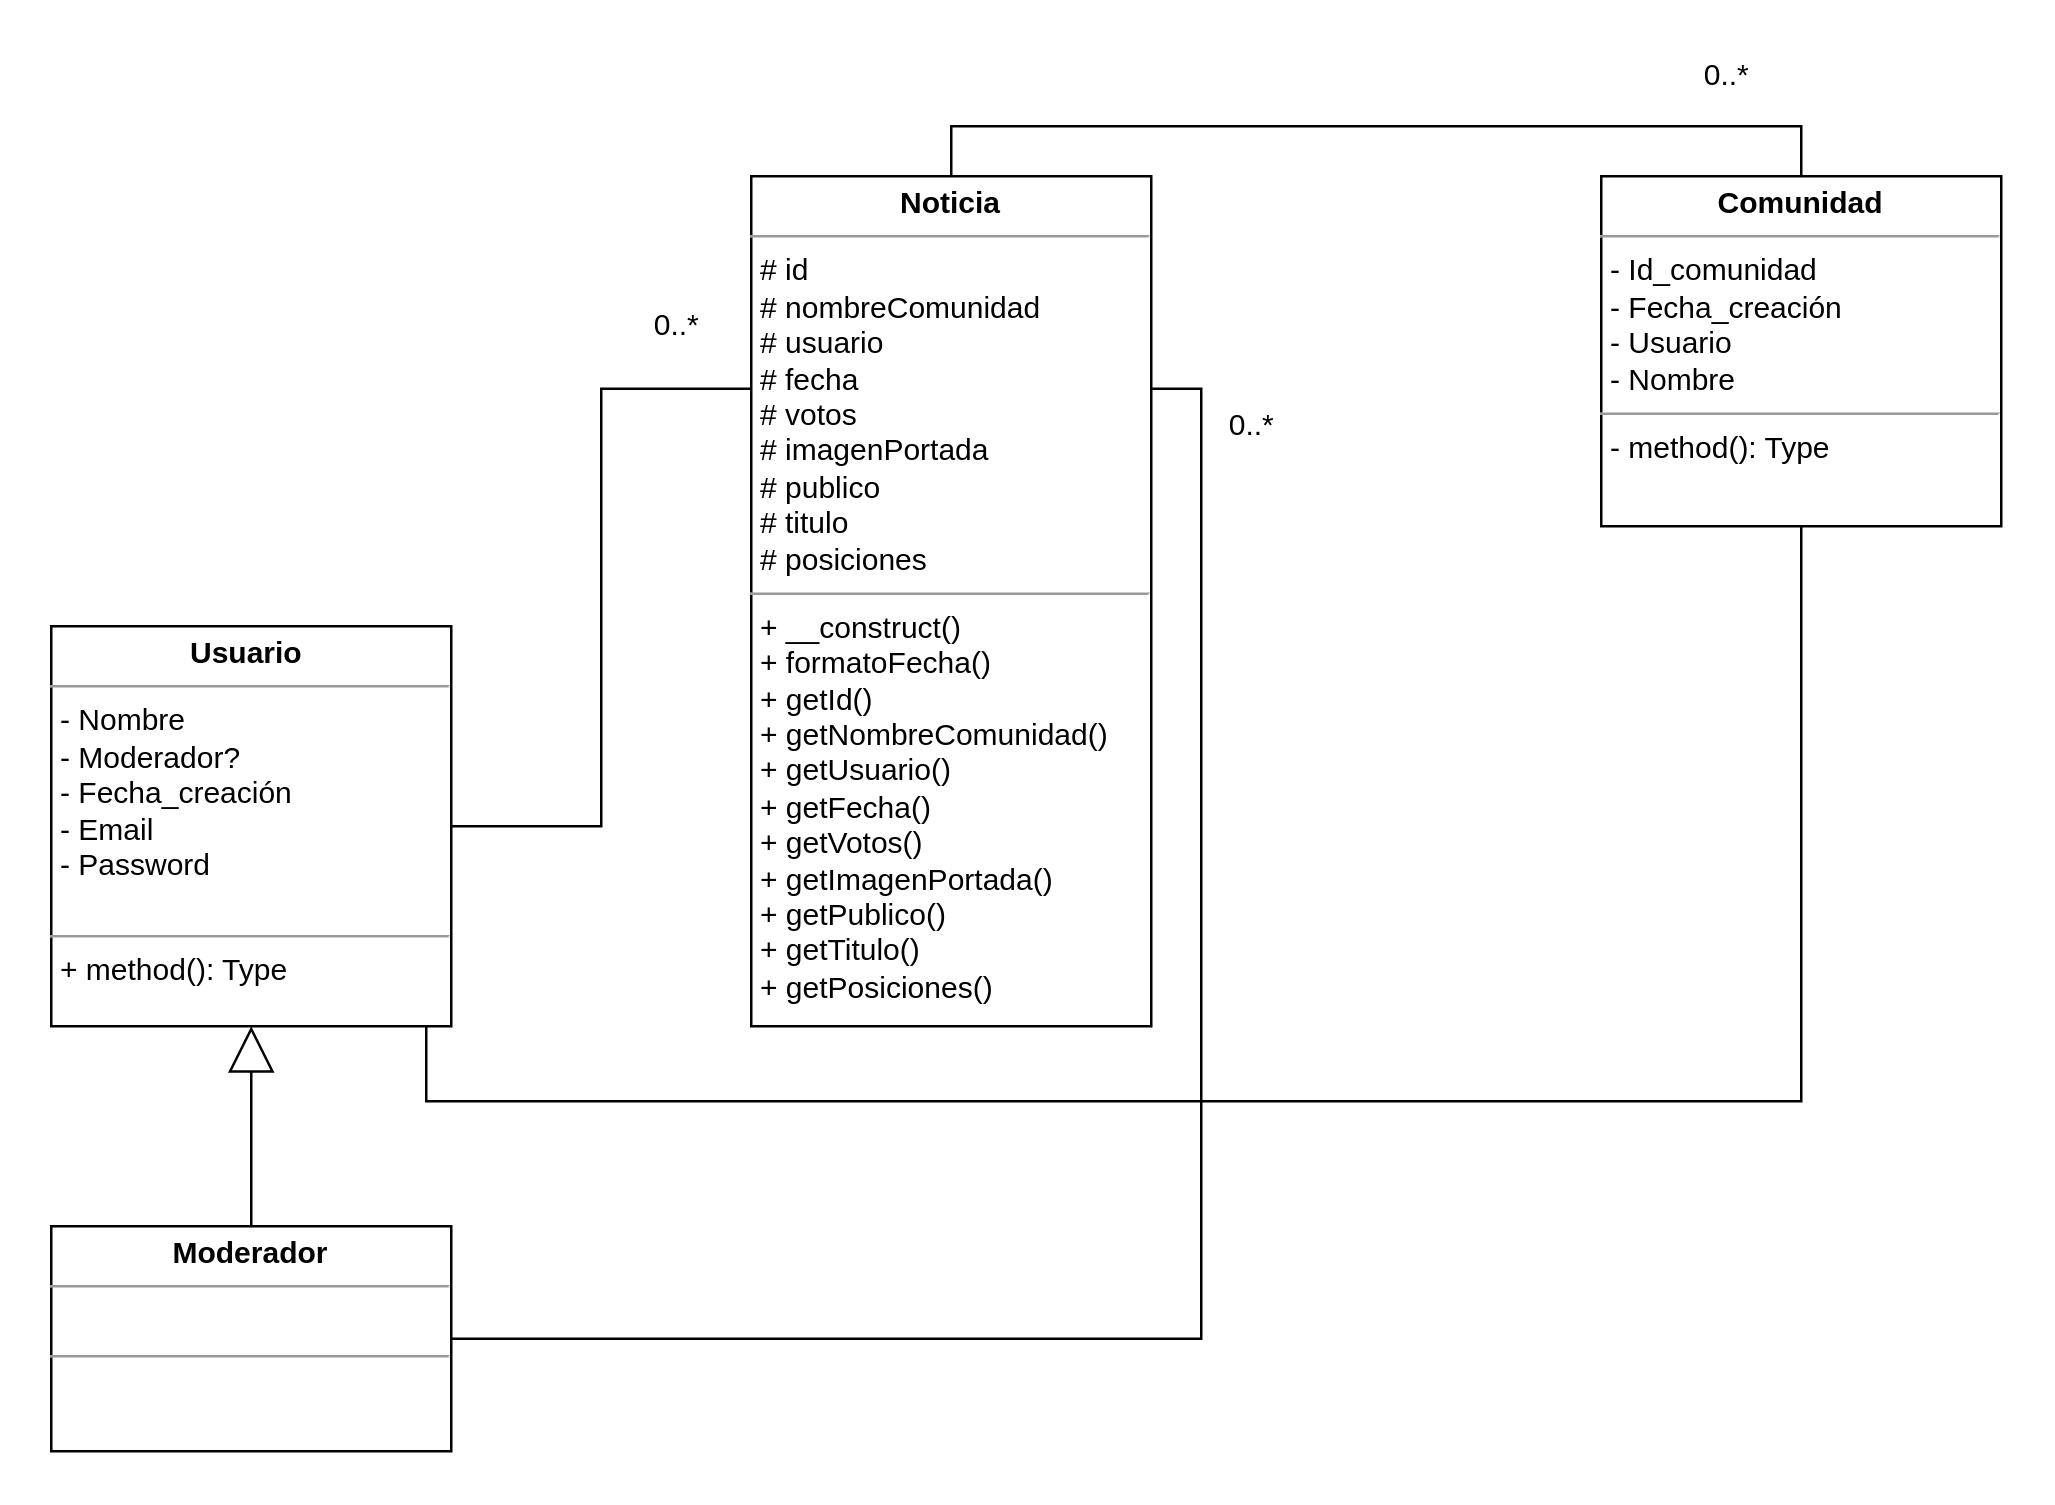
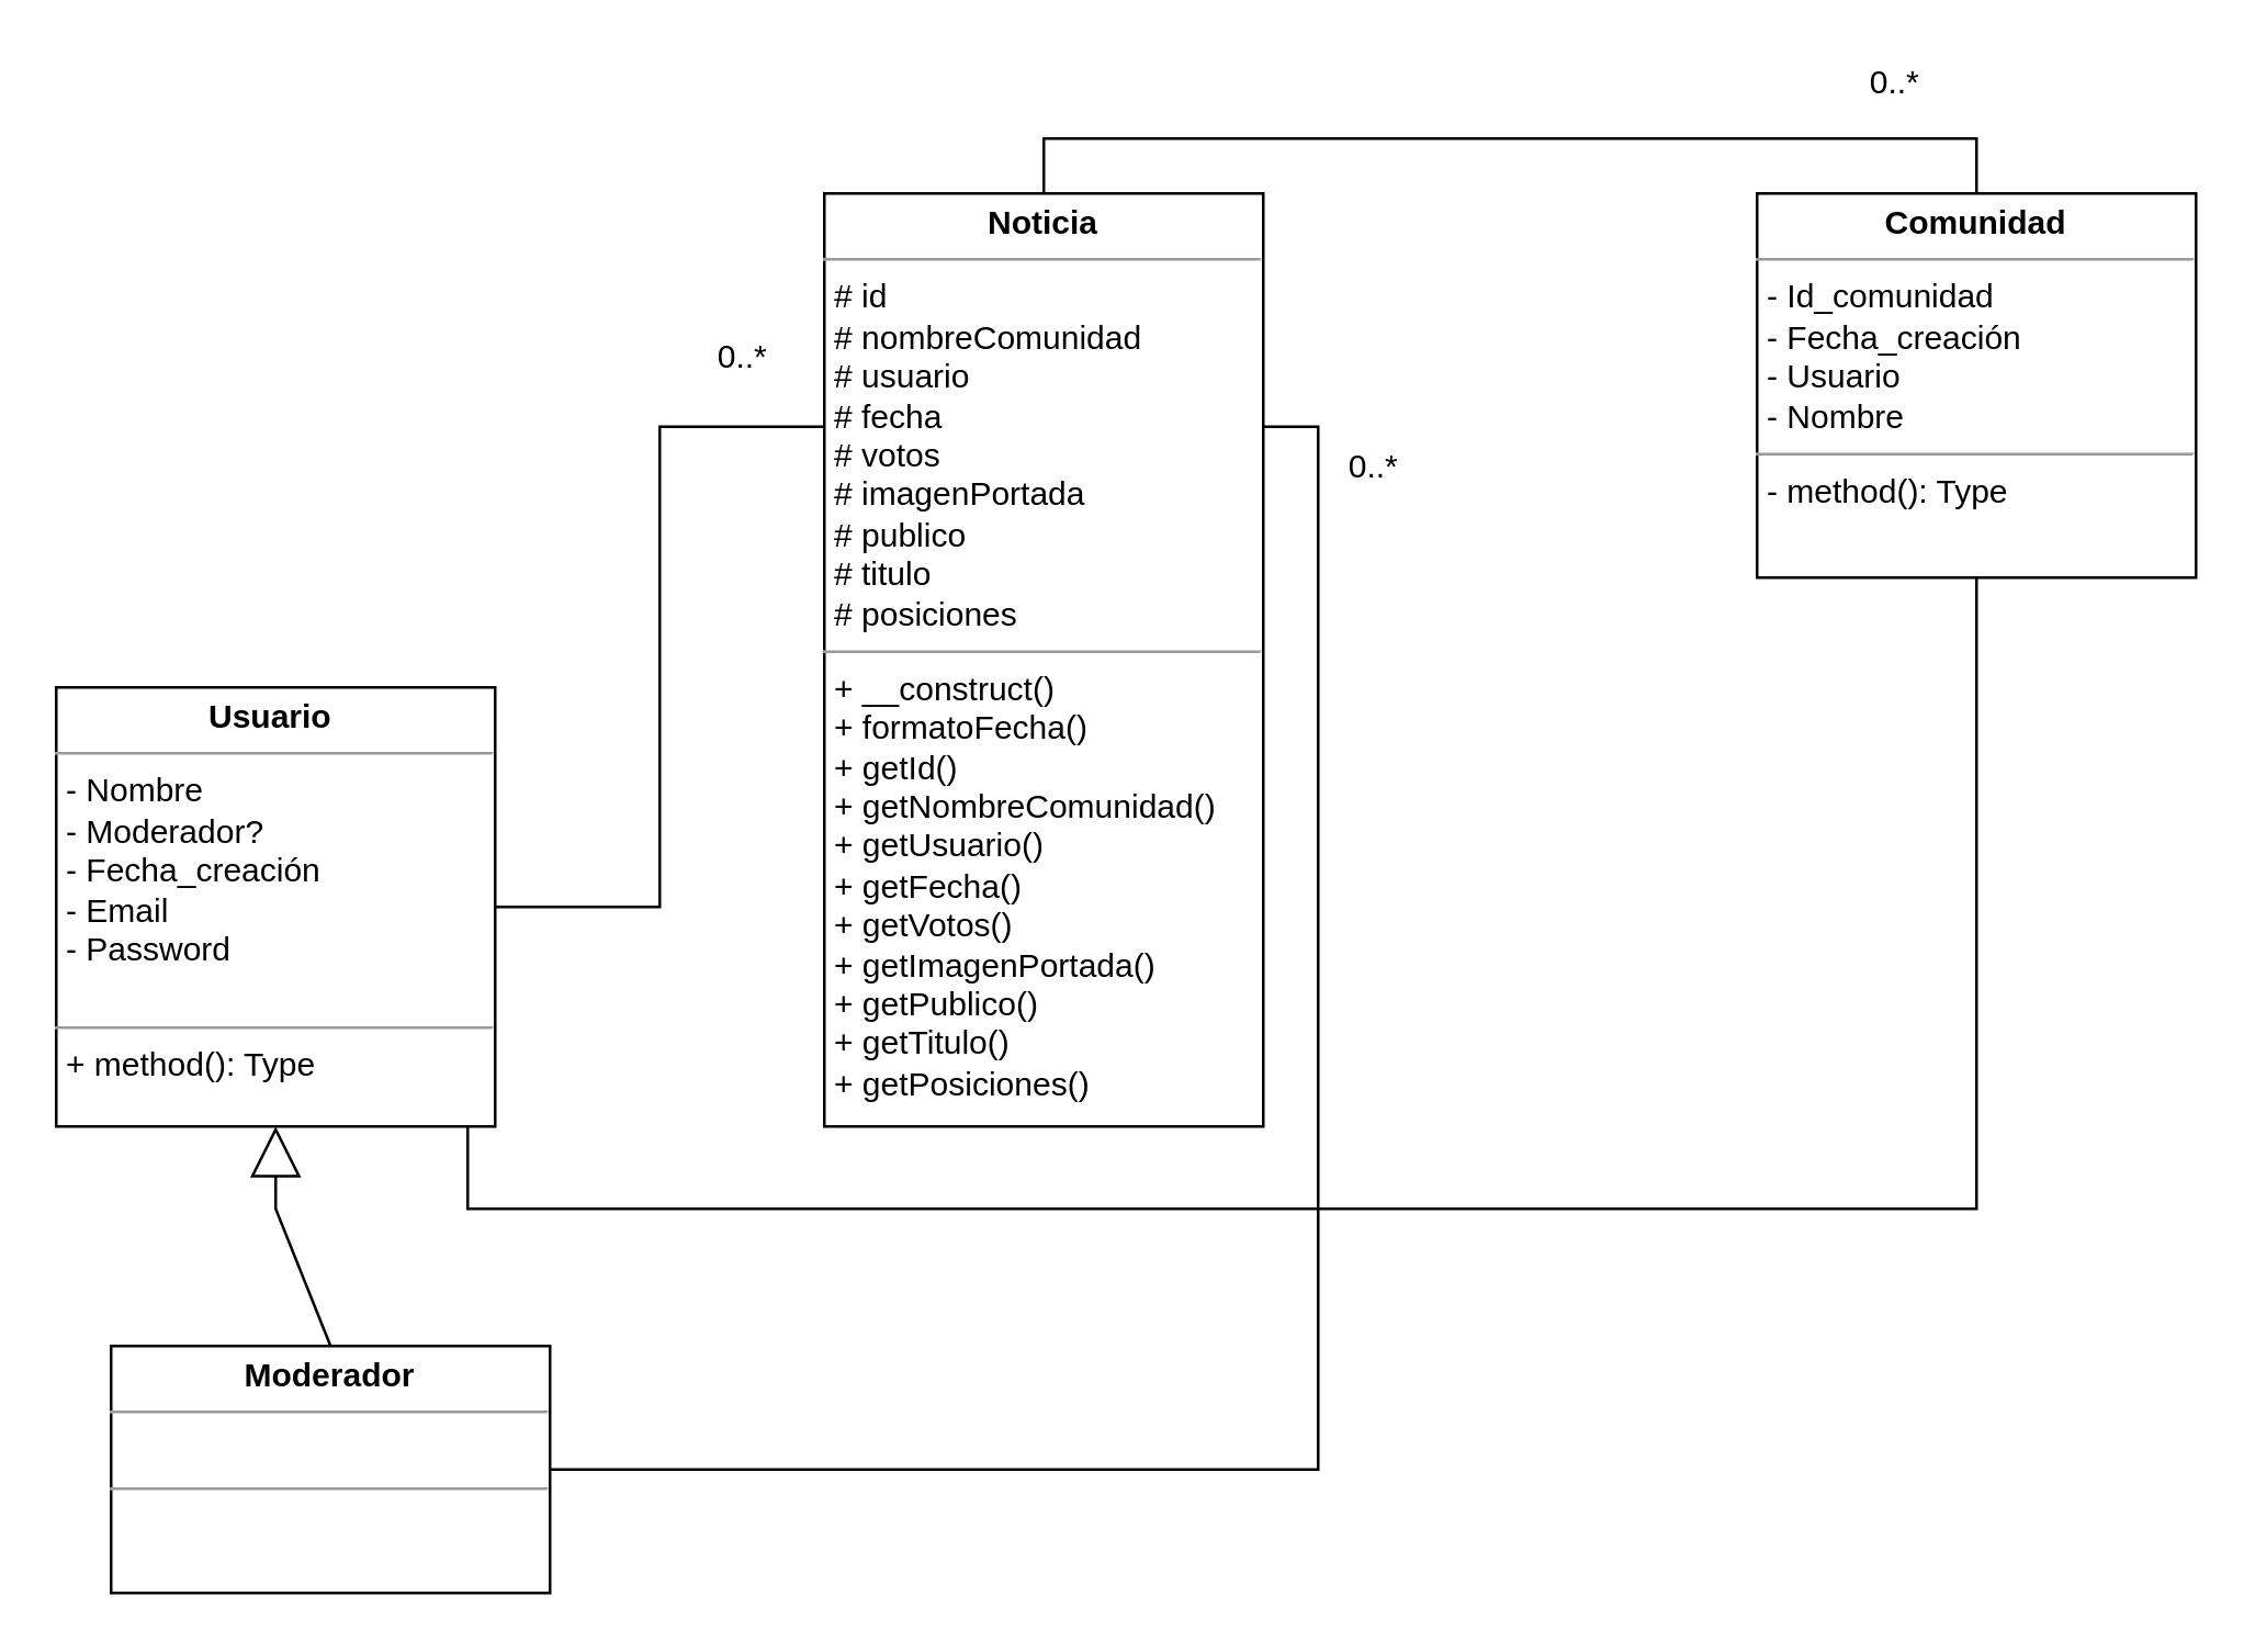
- <mxCell id="9" value="&lt;p style=&quot;margin:0px;margin-top:4px;text-align:center;&quot;&gt;&lt;b&gt;Moderador&lt;/b&gt;&lt;/p&gt;&lt;hr size=&quot;1&quot;&gt;&lt;p style=&quot;margin:0px;margin-left:4px;&quot;&gt;&lt;br&gt;&lt;/p&gt;&lt;hr size=&quot;1&quot;&gt;&lt;p style=&quot;margin:0px;margin-left:4px;&quot;&gt;&lt;br&gt;&lt;/p&gt;" style="verticalAlign=top;align=left;overflow=fill;fontSize=12;fontFamily=Helvetica;html=1;" vertex="1" parent="1"><mxGeometry x="20" y="490" width="160" height="90" as="geometry" /></mxCell>
+ <mxCell id="9" value="&lt;p style=&quot;margin:0px;margin-top:4px;text-align:center;&quot;&gt;&lt;b&gt;Moderador&lt;/b&gt;&lt;/p&gt;&lt;hr size=&quot;1&quot;&gt;&lt;p style=&quot;margin:0px;margin-left:4px;&quot;&gt;&lt;br&gt;&lt;/p&gt;&lt;hr size=&quot;1&quot;&gt;&lt;p style=&quot;margin:0px;margin-left:4px;&quot;&gt;&lt;br&gt;&lt;/p&gt;" style="verticalAlign=top;align=left;overflow=fill;fontSize=12;fontFamily=Helvetica;html=1;" vertex="1" parent="1"><mxGeometry x="40" y="490" width="160" height="90" as="geometry" /></mxCell>
